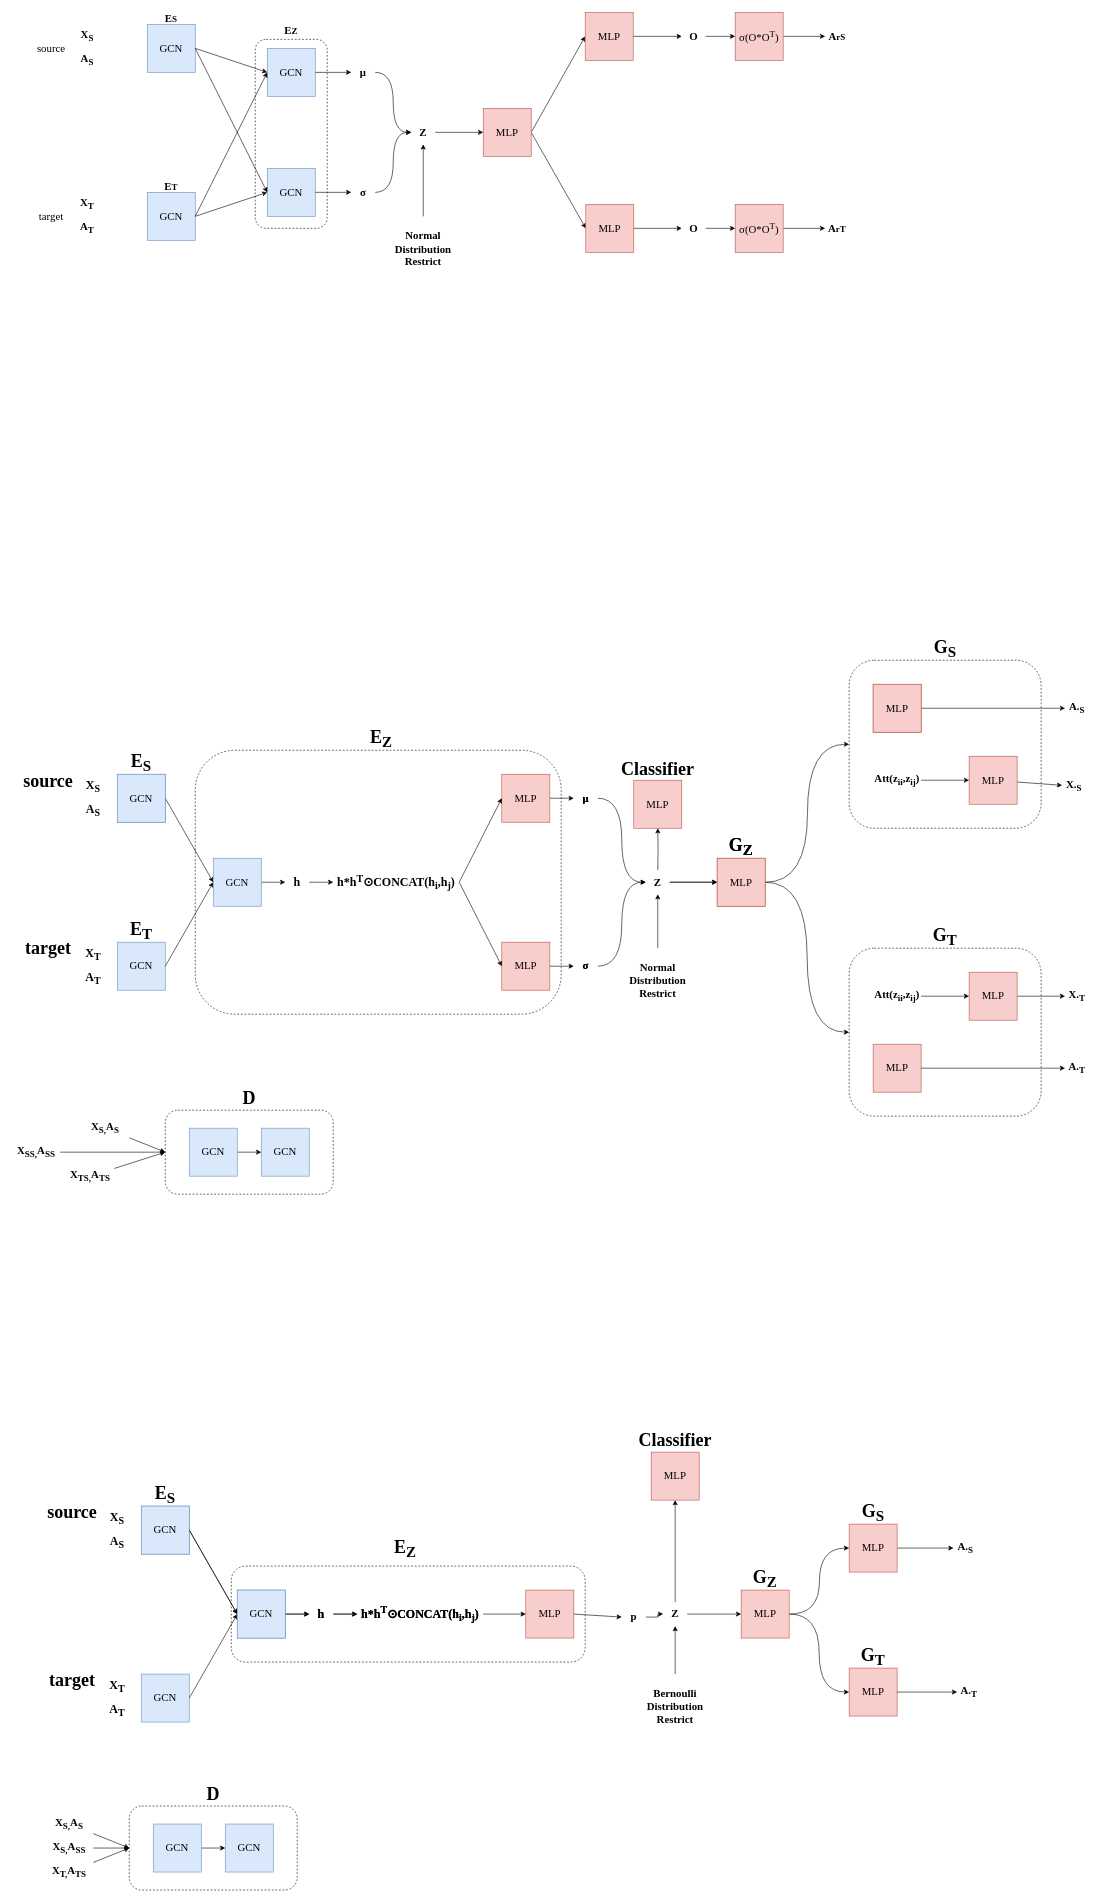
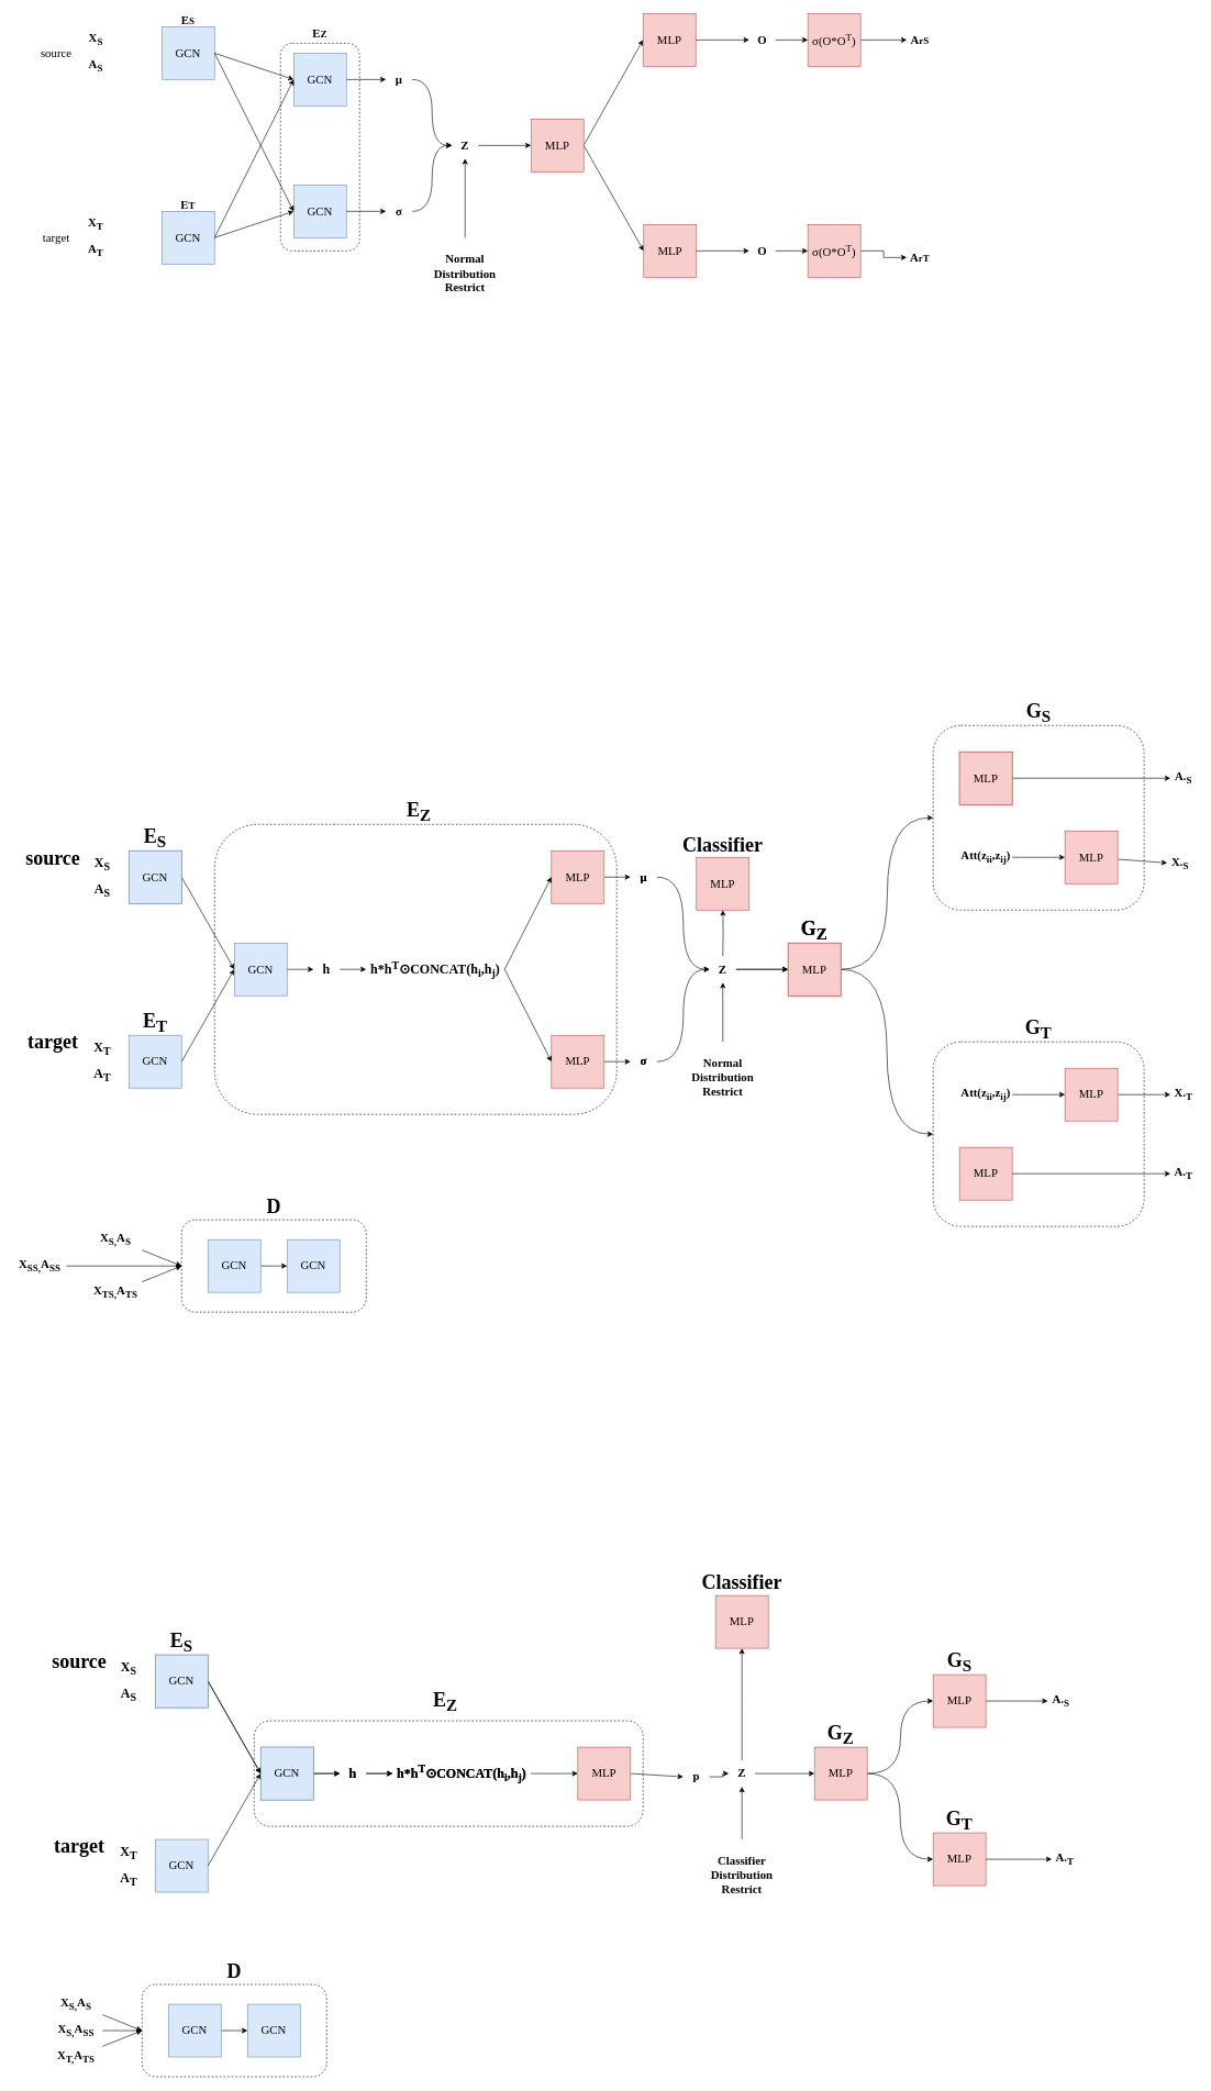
- <mxCell id="174" value="&lt;font face=&quot;Comic Sans MS&quot;&gt;&lt;b&gt;A&lt;span style=&quot;font-size: 15px&quot;&gt;rT&lt;/span&gt;&lt;/b&gt;&lt;/font&gt;" style="text;html=1;strokeColor=none;fillColor=none;align=center;verticalAlign=middle;whiteSpace=wrap;rounded=0;fontSize=18;" parent="1" vertex="1"><mxGeometry x="1375" y="360" width="40" height="40" as="geometry" /></mxCell>
+ <mxCell id="174" value="&lt;font face=&quot;Comic Sans MS&quot;&gt;&lt;b&gt;A&lt;span style=&quot;font-size: 15px&quot;&gt;rT&lt;/span&gt;&lt;/b&gt;&lt;/font&gt;" style="text;html=1;strokeColor=none;fillColor=none;align=center;verticalAlign=middle;whiteSpace=wrap;rounded=0;fontSize=18;" parent="1" vertex="1"><mxGeometry x="1375" y="370" width="40" height="40" as="geometry" /></mxCell>
- <mxCell id="81" value="&lt;b style=&quot;font-family: &amp;#34;comic sans ms&amp;#34;&quot;&gt;X&lt;sub&gt;TS,&lt;/sub&gt;&lt;/b&gt;&lt;font face=&quot;Comic Sans MS&quot;&gt;&lt;b&gt;A&lt;sub&gt;TS&lt;/sub&gt;&lt;/b&gt;&lt;/font&gt;" style="text;html=1;strokeColor=none;fillColor=none;align=center;verticalAlign=middle;whiteSpace=wrap;rounded=0;fontSize=18;" parent="1" vertex="1"><mxGeometry x="110" y="1940" width="80" height="40" as="geometry" /></mxCell>
+ <mxCell id="81" value="&lt;b style=&quot;font-family: &amp;#34;comic sans ms&amp;#34;&quot;&gt;X&lt;sub&gt;TS,&lt;/sub&gt;&lt;/b&gt;&lt;font face=&quot;Comic Sans MS&quot;&gt;&lt;b&gt;A&lt;sub&gt;TS&lt;/sub&gt;&lt;/b&gt;&lt;/font&gt;" style="text;html=1;strokeColor=none;fillColor=none;align=center;verticalAlign=middle;whiteSpace=wrap;rounded=0;fontSize=18;" parent="1" vertex="1"><mxGeometry x="135" y="1940" width="80" height="40" as="geometry" /></mxCell>
- <mxCell id="123" value="&lt;font face=&quot;Comic Sans MS&quot;&gt;&lt;b&gt;Bernoulli Distribution&lt;br&gt;Restrict&lt;br&gt;&lt;/b&gt;&lt;/font&gt;" style="text;html=1;strokeColor=none;fillColor=none;align=center;verticalAlign=middle;whiteSpace=wrap;rounded=0;fontSize=18;" vertex="1" parent="1"><mxGeometry x="1065" y="2790" width="120" height="110" as="geometry" /></mxCell>
+ <mxCell id="123" value="&lt;font face=&quot;Comic Sans MS&quot;&gt;&lt;b&gt;Classifier Distribution&lt;br&gt;Restrict&lt;br&gt;&lt;/b&gt;&lt;/font&gt;" style="text;html=1;strokeColor=none;fillColor=none;align=center;verticalAlign=middle;whiteSpace=wrap;rounded=0;fontSize=18;" vertex="1" parent="1"><mxGeometry x="1065" y="2790" width="120" height="110" as="geometry" /></mxCell>
